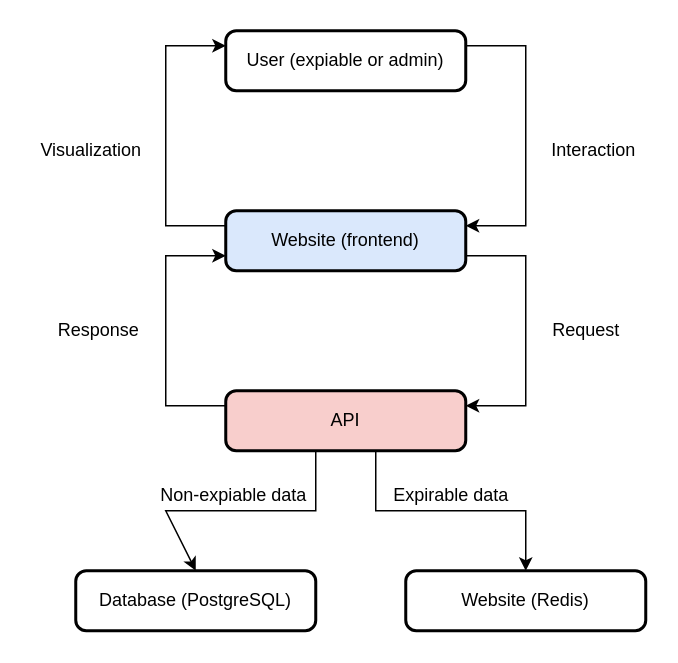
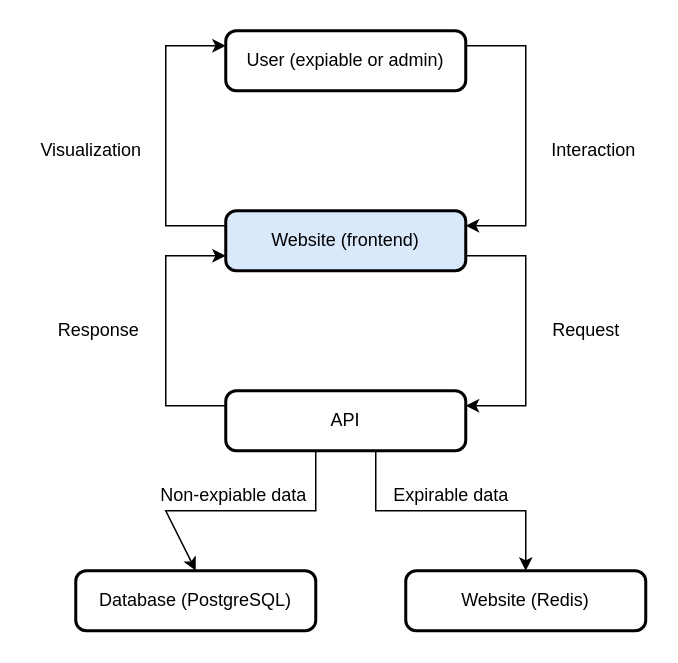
- <mxCell id="2" value="API" style="rounded=1;whiteSpace=wrap;html=1;absoluteArcSize=1;arcSize=14;strokeWidth=2;fillColor=#f8cecc;" vertex="1" parent="1"><mxGeometry x="150" y="260" width="160" height="40" as="geometry" /></mxCell>
+ <mxCell id="2" value="API" style="rounded=1;whiteSpace=wrap;html=1;absoluteArcSize=1;arcSize=14;strokeWidth=2;" vertex="1" parent="1"><mxGeometry x="150" y="260" width="160" height="40" as="geometry" /></mxCell>
